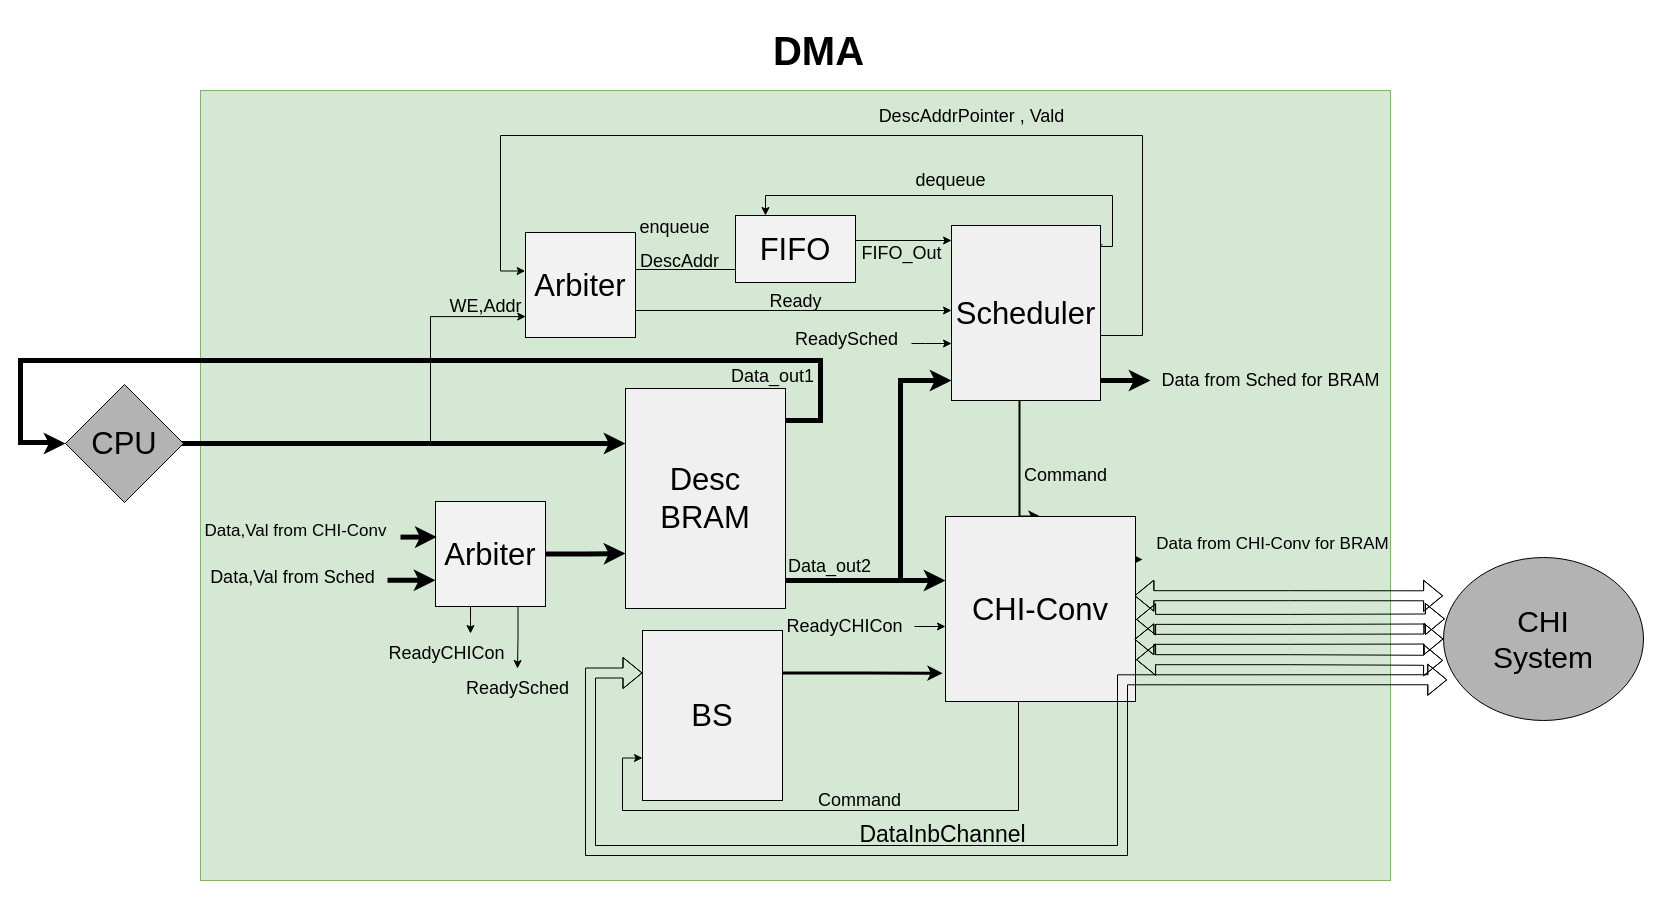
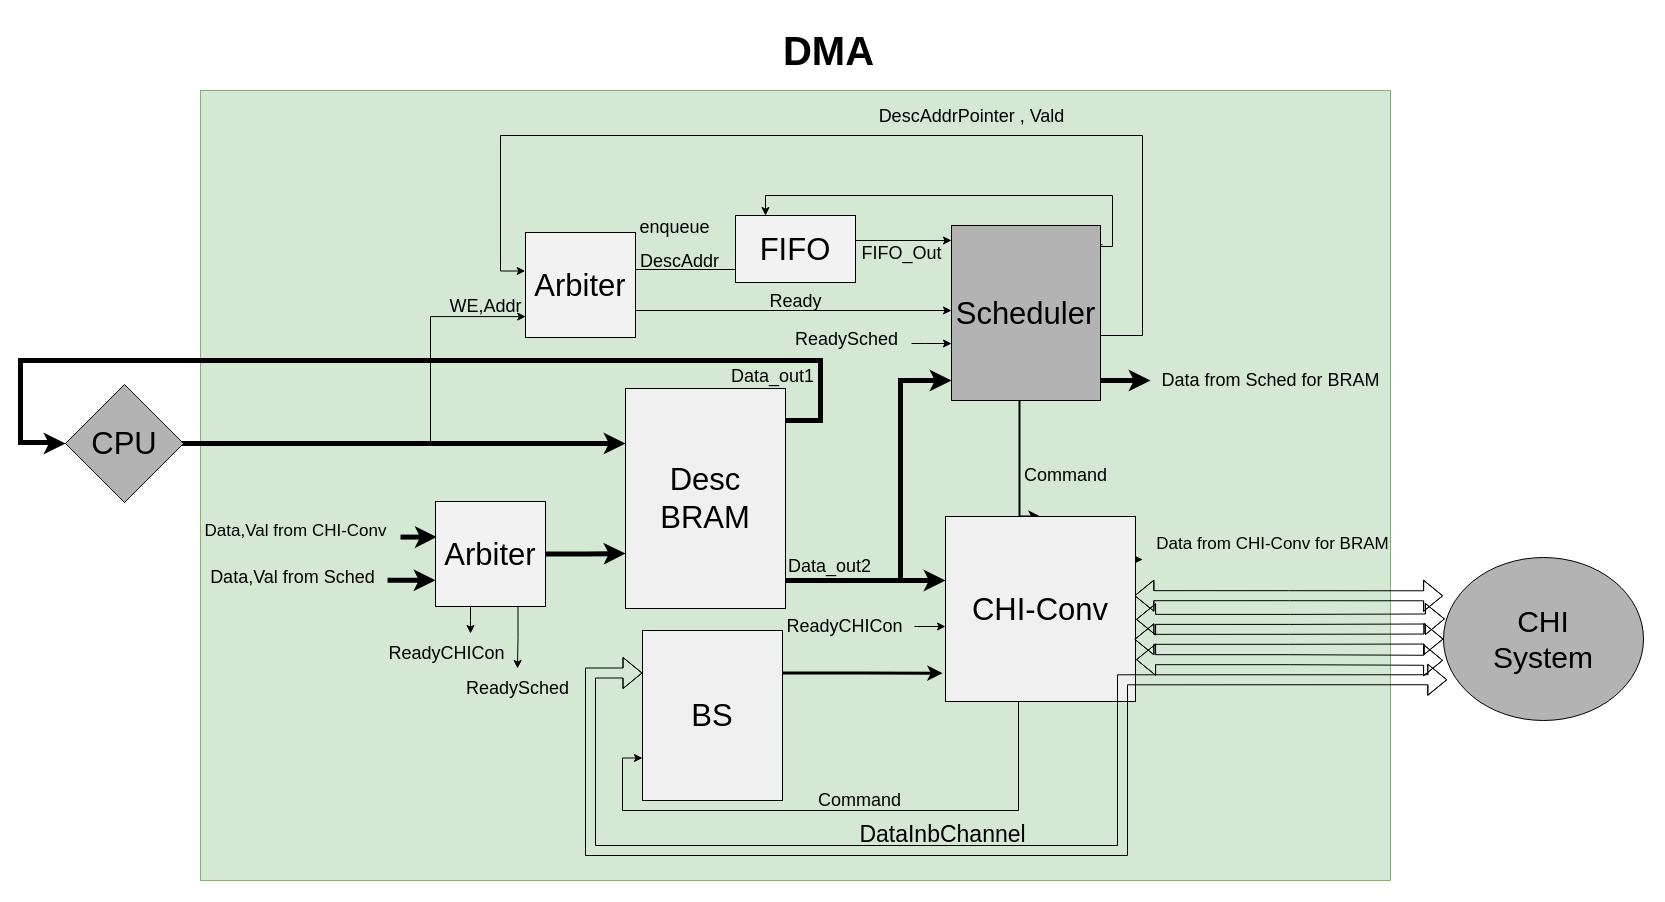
- <mxCell id="57" value="&lt;b&gt;&lt;font style=&quot;font-size: 40px;&quot;&gt;DMA&lt;/font&gt;&lt;/b&gt;" style="text;html=1;align=center;verticalAlign=middle;resizable=0;points=[];autosize=1;strokeColor=none;fillColor=none;fontSize=18;" parent="1" vertex="1"><mxGeometry x="763" y="20" width="110" height="60" as="geometry" /></mxCell>
+ <mxCell id="57" value="&lt;b&gt;&lt;font style=&quot;font-size: 40px;&quot;&gt;DMA&lt;/font&gt;&lt;/b&gt;" style="text;html=1;align=center;verticalAlign=middle;resizable=0;points=[];autosize=1;strokeColor=none;fillColor=none;fontSize=18;" parent="1" vertex="1"><mxGeometry x="773" y="20" width="110" height="60" as="geometry" /></mxCell>
- <mxCell id="19" value="dequeue" style="text;html=1;align=center;verticalAlign=middle;resizable=0;points=[];autosize=1;strokeColor=none;fillColor=none;fontSize=18;" parent="1" vertex="1"><mxGeometry x="905" y="160" width="90" height="40" as="geometry" /></mxCell>
- <mxCell id="8" value="Scheduler" style="rounded=0;whiteSpace=wrap;html=1;fontSize=31;fillColor=#F0F0F0;strokeColor=#000000;" parent="1" vertex="1"><mxGeometry x="951" y="225" width="149" height="175" as="geometry" /></mxCell>
+ <mxCell id="8" value="Scheduler" style="rounded=0;whiteSpace=wrap;html=1;fontSize=31;fillColor=#b3b3b3;strokeColor=#000000;" parent="1" vertex="1"><mxGeometry x="951" y="225" width="149" height="175" as="geometry" /></mxCell>
